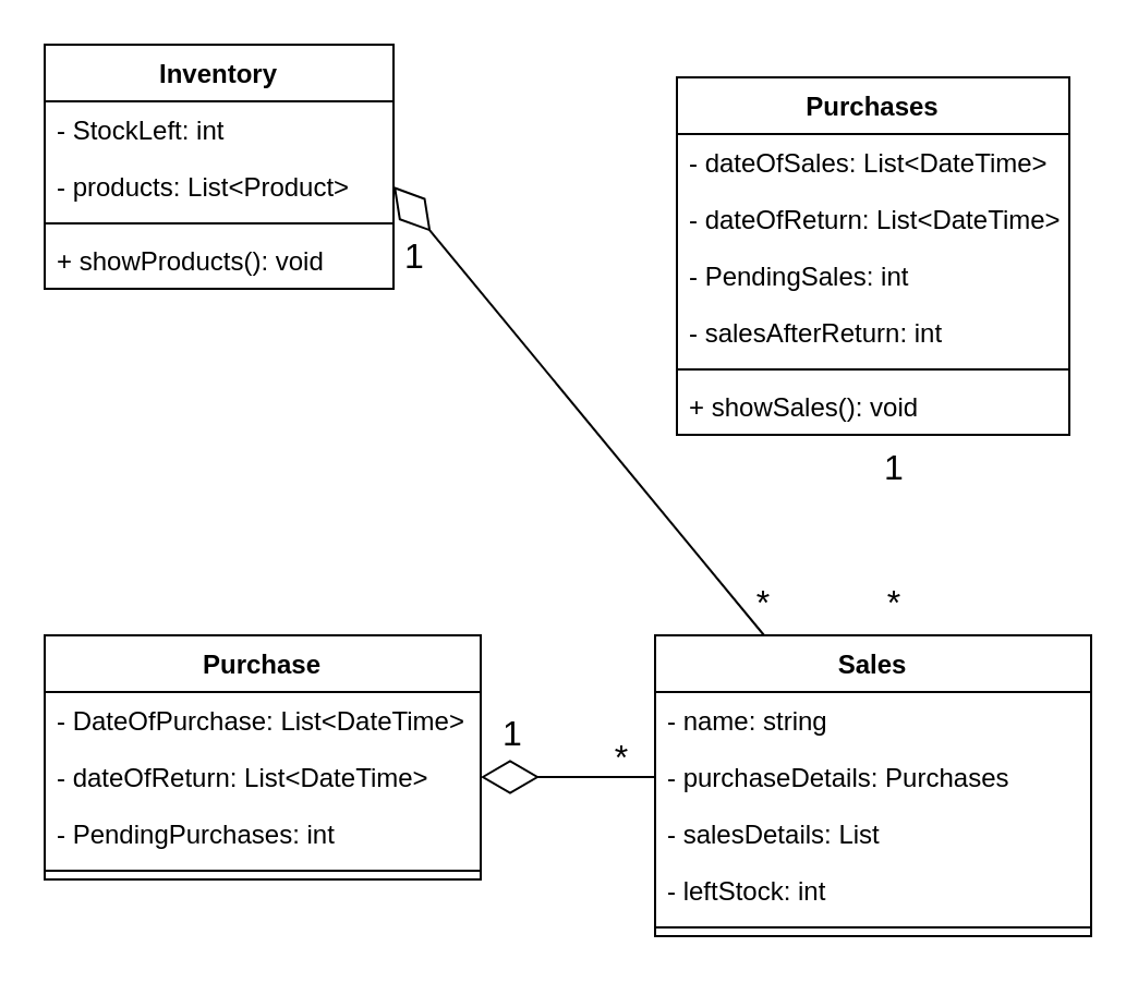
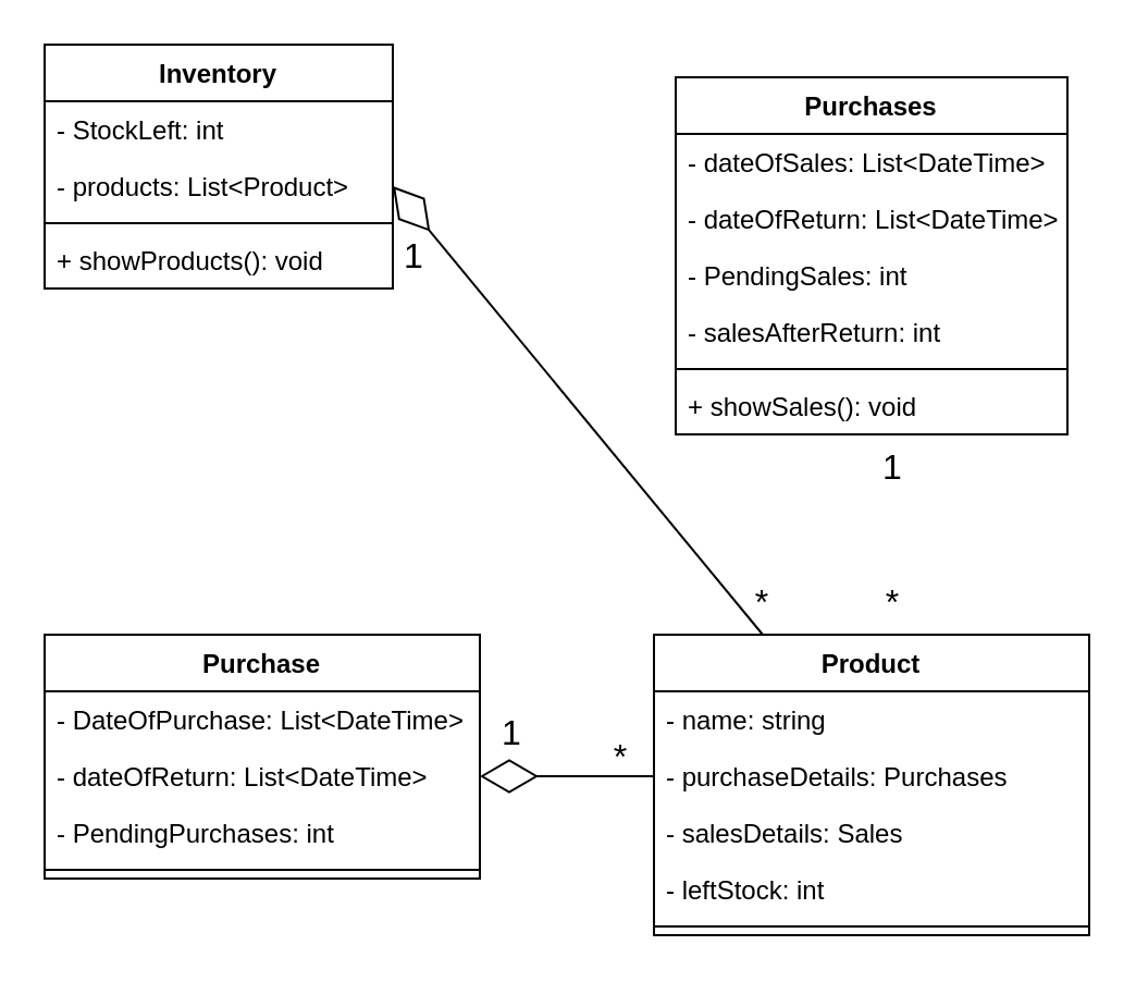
- <mxCell id="19" value="Sales" style="swimlane;fontStyle=1;align=center;verticalAlign=top;childLayout=stackLayout;horizontal=1;startSize=26;horizontalStack=0;resizeParent=1;resizeParentMax=0;resizeLast=0;collapsible=1;marginBottom=0;" vertex="1" parent="1"><mxGeometry x="300" y="291" width="200" height="138" as="geometry" /></mxCell>
+ <mxCell id="19" value="Product" style="swimlane;fontStyle=1;align=center;verticalAlign=top;childLayout=stackLayout;horizontal=1;startSize=26;horizontalStack=0;resizeParent=1;resizeParentMax=0;resizeLast=0;collapsible=1;marginBottom=0;" vertex="1" parent="1"><mxGeometry x="300" y="291" width="200" height="138" as="geometry" /></mxCell>
- <mxCell id="22" value="- salesDetails: List" style="text;strokeColor=none;fillColor=none;align=left;verticalAlign=top;spacingLeft=4;spacingRight=4;overflow=hidden;rotatable=0;points=[[0,0.5],[1,0.5]];portConstraint=eastwest;" vertex="1" parent="19"><mxGeometry y="78" width="200" height="26" as="geometry" /></mxCell>
+ <mxCell id="22" value="- salesDetails: Sales" style="text;strokeColor=none;fillColor=none;align=left;verticalAlign=top;spacingLeft=4;spacingRight=4;overflow=hidden;rotatable=0;points=[[0,0.5],[1,0.5]];portConstraint=eastwest;" vertex="1" parent="19"><mxGeometry y="78" width="200" height="26" as="geometry" /></mxCell>
